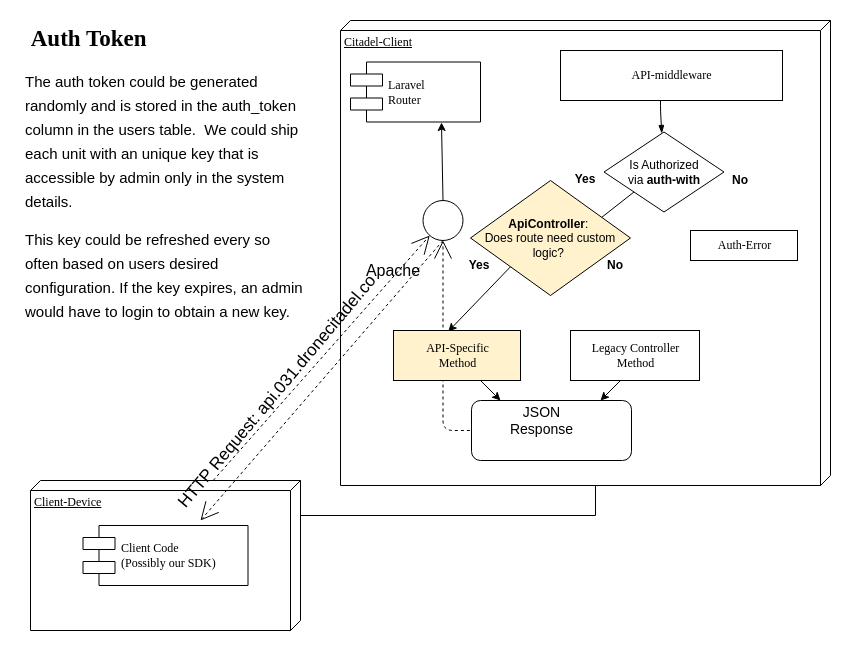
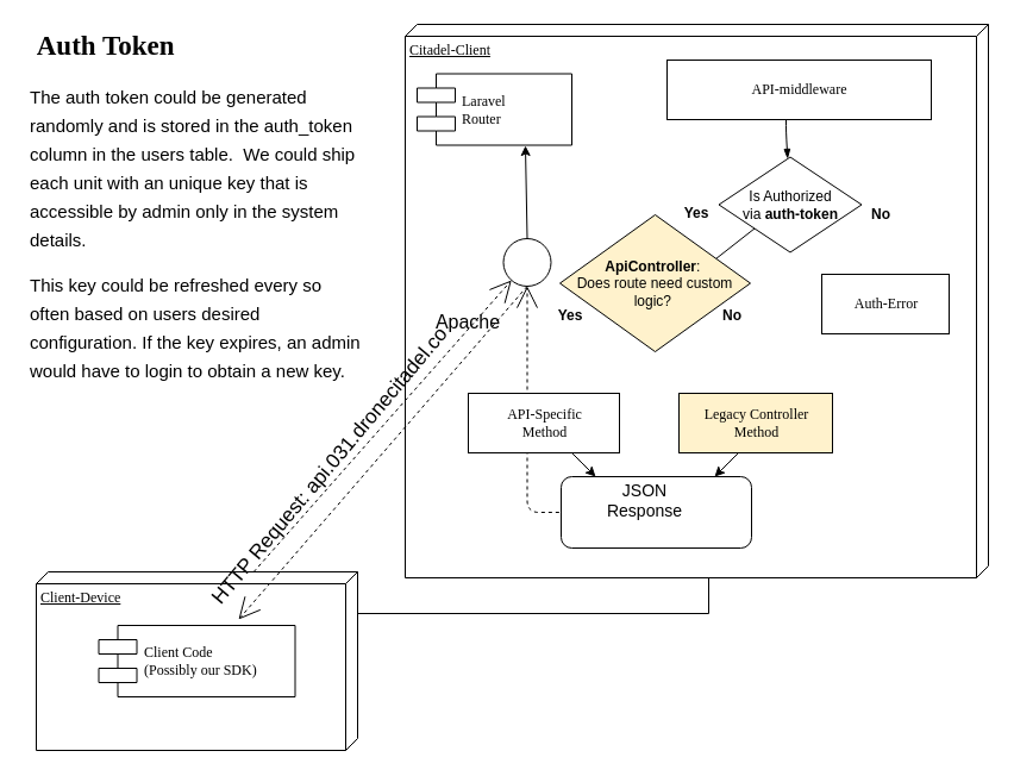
- <mxCell id="12" value="Is Authorized&lt;br&gt;via &lt;b&gt;auth-with&lt;/b&gt;" style="rhombus;whiteSpace=wrap;html=1;" parent="1" vertex="1"><mxGeometry x="603.5" y="131.5" width="120" height="80" as="geometry" /></mxCell>
+ <mxCell id="12" value="Is Authorized&lt;br&gt;via &lt;b&gt;auth-token&lt;/b&gt;" style="rhombus;whiteSpace=wrap;html=1;" parent="1" vertex="1"><mxGeometry x="603.5" y="131.5" width="120" height="80" as="geometry" /></mxCell>
- <mxCell id="14" value="Auth-Error" style="html=1;rounded=0;shadow=0;comic=0;labelBackgroundColor=none;strokeColor=#000000;strokeWidth=1;fillColor=#ffffff;fontFamily=Verdana;fontSize=12;fontColor=#000000;align=center;" parent="1" vertex="1"><mxGeometry x="690" y="230" width="107" height="30" as="geometry" /></mxCell>
+ <mxCell id="14" value="Auth-Error" style="html=1;rounded=0;shadow=0;comic=0;labelBackgroundColor=none;strokeColor=#000000;strokeWidth=1;fillColor=#ffffff;fontFamily=Verdana;fontSize=12;fontColor=#000000;align=center;" parent="1" vertex="1"><mxGeometry x="690" y="230" width="107" height="50" as="geometry" /></mxCell>
- <mxCell id="20" value="" style="endArrow=classic;html=1;entryX=0.431;entryY=0.02;entryDx=0;entryDy=0;exitX=0;exitY=1;exitDx=0;exitDy=0;entryPerimeter=0;" parent="1" source="19" target="15" edge="1"><mxGeometry width="50" height="50" relative="1" as="geometry"><mxPoint x="513" y="271" as="sourcePoint" /><mxPoint x="482" y="315" as="targetPoint" /></mxGeometry></mxCell>
- <mxCell id="15" value="API-Specific &lt;br&gt;Method" style="html=1;rounded=0;shadow=0;comic=0;labelBackgroundColor=none;strokeColor=#000000;strokeWidth=1;fillColor=#fff2cc;fontFamily=Verdana;fontSize=12;fontColor=#000000;align=center;" parent="1" vertex="1"><mxGeometry x="393" y="330" width="127" height="50" as="geometry" /></mxCell>
+ <mxCell id="15" value="API-Specific &lt;br&gt;Method" style="html=1;rounded=0;shadow=0;comic=0;labelBackgroundColor=none;strokeColor=#000000;strokeWidth=1;fillColor=#ffffff;fontFamily=Verdana;fontSize=12;fontColor=#000000;align=center;" parent="1" vertex="1"><mxGeometry x="393" y="330" width="127" height="50" as="geometry" /></mxCell>
- <mxCell id="11" value="Legacy Controller &lt;br&gt;Method" style="html=1;rounded=0;shadow=0;comic=0;labelBackgroundColor=none;strokeColor=#000000;strokeWidth=1;fillColor=#ffffff;fontFamily=Verdana;fontSize=12;fontColor=#000000;align=center;" parent="1" vertex="1"><mxGeometry x="570" y="330" width="129" height="50" as="geometry" /></mxCell>
+ <mxCell id="11" value="Legacy Controller &lt;br&gt;Method" style="html=1;rounded=0;shadow=0;comic=0;labelBackgroundColor=none;strokeColor=#000000;strokeWidth=1;fillColor=#fff2cc;fontFamily=Verdana;fontSize=12;fontColor=#000000;align=center;" parent="1" vertex="1"><mxGeometry x="570" y="330" width="129" height="50" as="geometry" /></mxCell>
